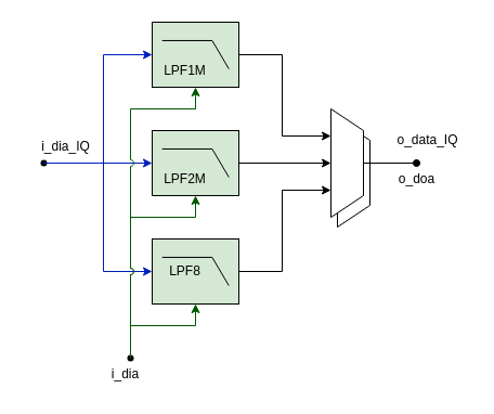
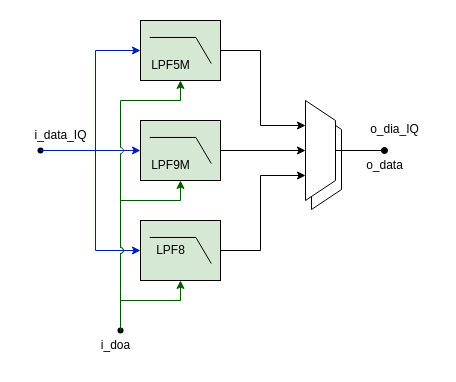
- <mxCell id="24" value="LPF1M" style="text;html=1;align=center;verticalAlign=middle;resizable=0;points=[];autosize=1;strokeColor=none;fillColor=none;" parent="1" vertex="1"><mxGeometry x="140" y="50" width="60" height="30" as="geometry" /></mxCell>
+ <mxCell id="24" value="LPF5M" style="text;html=1;align=center;verticalAlign=middle;resizable=0;points=[];autosize=1;strokeColor=none;fillColor=none;" parent="1" vertex="1"><mxGeometry x="140" y="50" width="60" height="30" as="geometry" /></mxCell>
- <mxCell id="22" value="o_data_IQ" style="text;html=1;align=center;verticalAlign=middle;resizable=0;points=[];autosize=1;strokeColor=none;fillColor=none;" parent="1" vertex="1"><mxGeometry x="354" y="114" width="80" height="30" as="geometry" /></mxCell>
+ <mxCell id="22" value="o_dia_IQ" style="text;html=1;align=center;verticalAlign=middle;resizable=0;points=[];autosize=1;strokeColor=none;fillColor=none;" parent="1" vertex="1"><mxGeometry x="354" y="114" width="80" height="30" as="geometry" /></mxCell>
- <mxCell id="9" value="i_dia_IQ" style="text;html=1;align=center;verticalAlign=middle;resizable=0;points=[];autosize=1;strokeColor=none;fillColor=none;" parent="1" vertex="1"><mxGeometry x="20" y="120" width="80" height="30" as="geometry" /></mxCell>
+ <mxCell id="9" value="i_data_IQ" style="text;html=1;align=center;verticalAlign=middle;resizable=0;points=[];autosize=1;strokeColor=none;fillColor=none;" parent="1" vertex="1"><mxGeometry x="20" y="120" width="80" height="30" as="geometry" /></mxCell>
- <mxCell id="25" value="LPF2M" style="text;html=1;align=center;verticalAlign=middle;resizable=0;points=[];autosize=1;strokeColor=none;fillColor=none;" parent="1" vertex="1"><mxGeometry x="140" y="150" width="60" height="30" as="geometry" /></mxCell>
+ <mxCell id="25" value="LPF9M" style="text;html=1;align=center;verticalAlign=middle;resizable=0;points=[];autosize=1;strokeColor=none;fillColor=none;" parent="1" vertex="1"><mxGeometry x="140" y="150" width="60" height="30" as="geometry" /></mxCell>
- <mxCell id="23" value="o_doa" style="text;html=1;align=center;verticalAlign=middle;resizable=0;points=[];autosize=1;strokeColor=none;fillColor=none;" parent="1" vertex="1"><mxGeometry x="354" y="150" width="60" height="30" as="geometry" /></mxCell>
+ <mxCell id="23" value="o_data" style="text;html=1;align=center;verticalAlign=middle;resizable=0;points=[];autosize=1;strokeColor=none;fillColor=none;" parent="1" vertex="1"><mxGeometry x="354" y="150" width="60" height="30" as="geometry" /></mxCell>
- <mxCell id="10" value="i_dia" style="text;html=1;align=center;verticalAlign=middle;resizable=0;points=[];autosize=1;strokeColor=none;fillColor=none;" parent="1" vertex="1"><mxGeometry x="90" y="330" width="50" height="30" as="geometry" /></mxCell>
+ <mxCell id="10" value="i_doa" style="text;html=1;align=center;verticalAlign=middle;resizable=0;points=[];autosize=1;strokeColor=none;fillColor=none;" parent="1" vertex="1"><mxGeometry x="90" y="330" width="50" height="30" as="geometry" /></mxCell>
